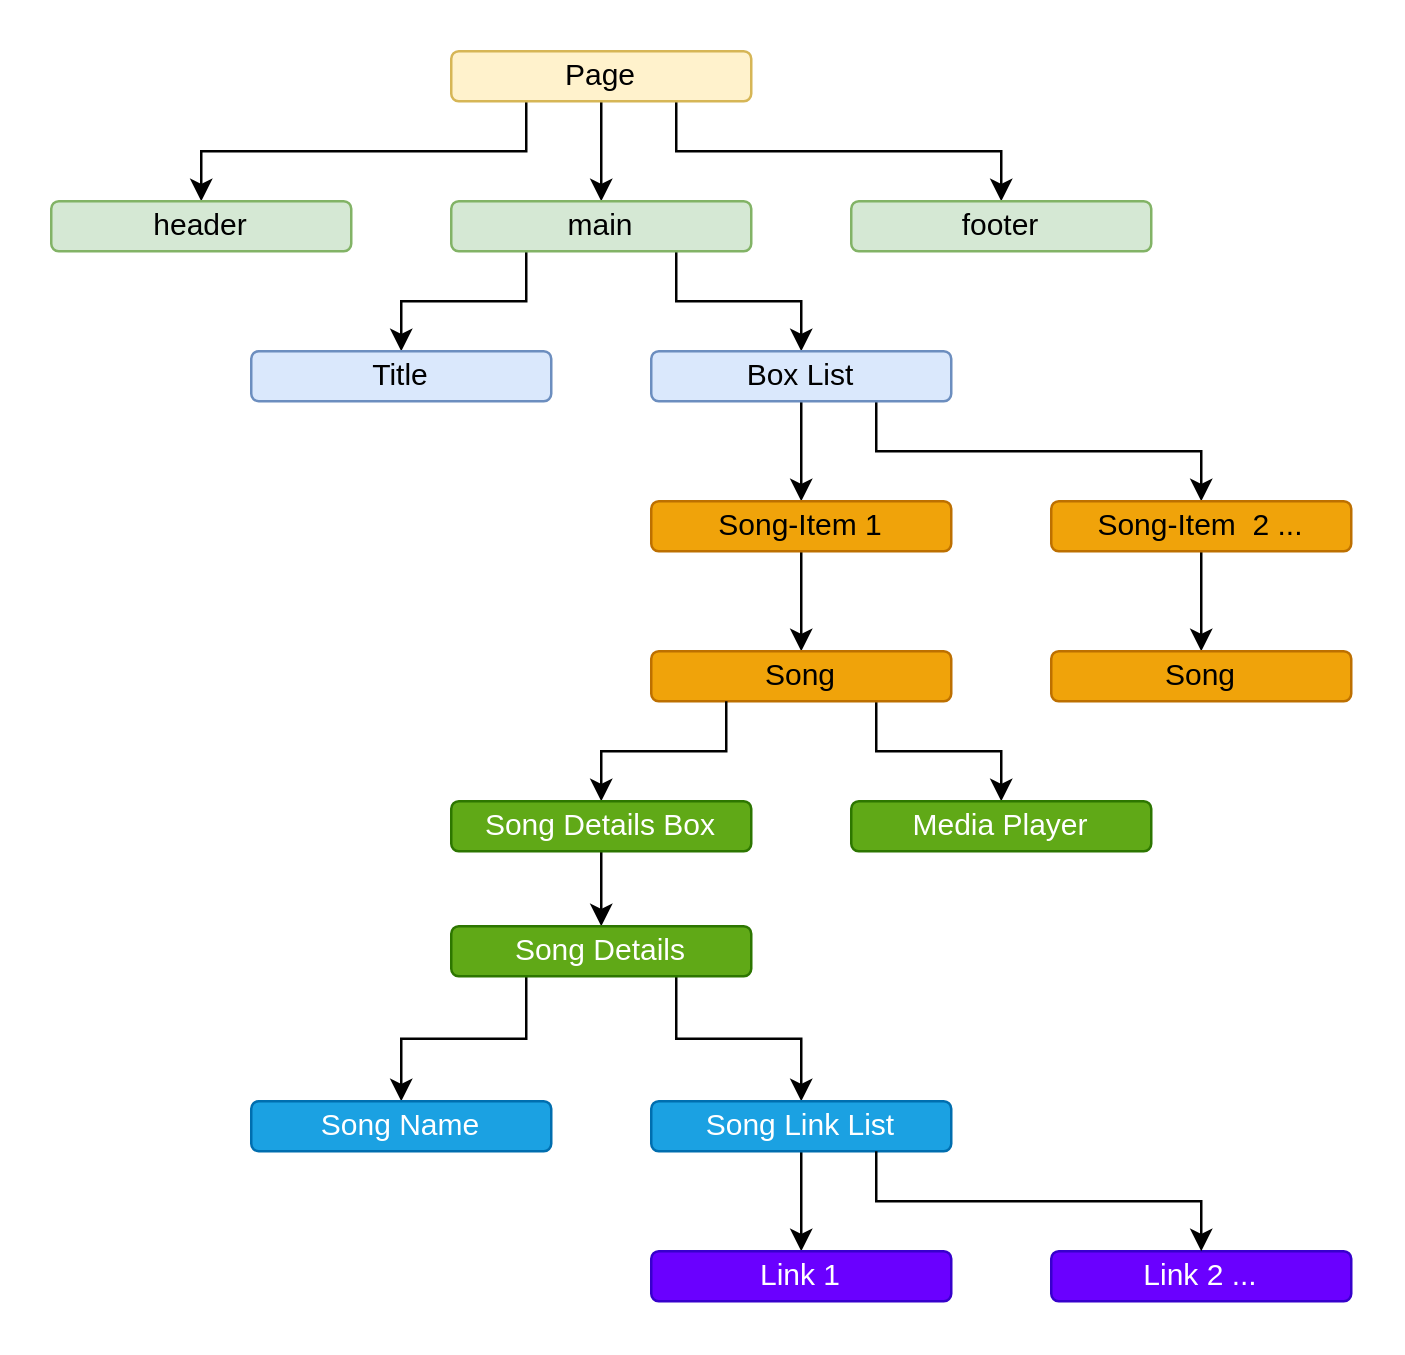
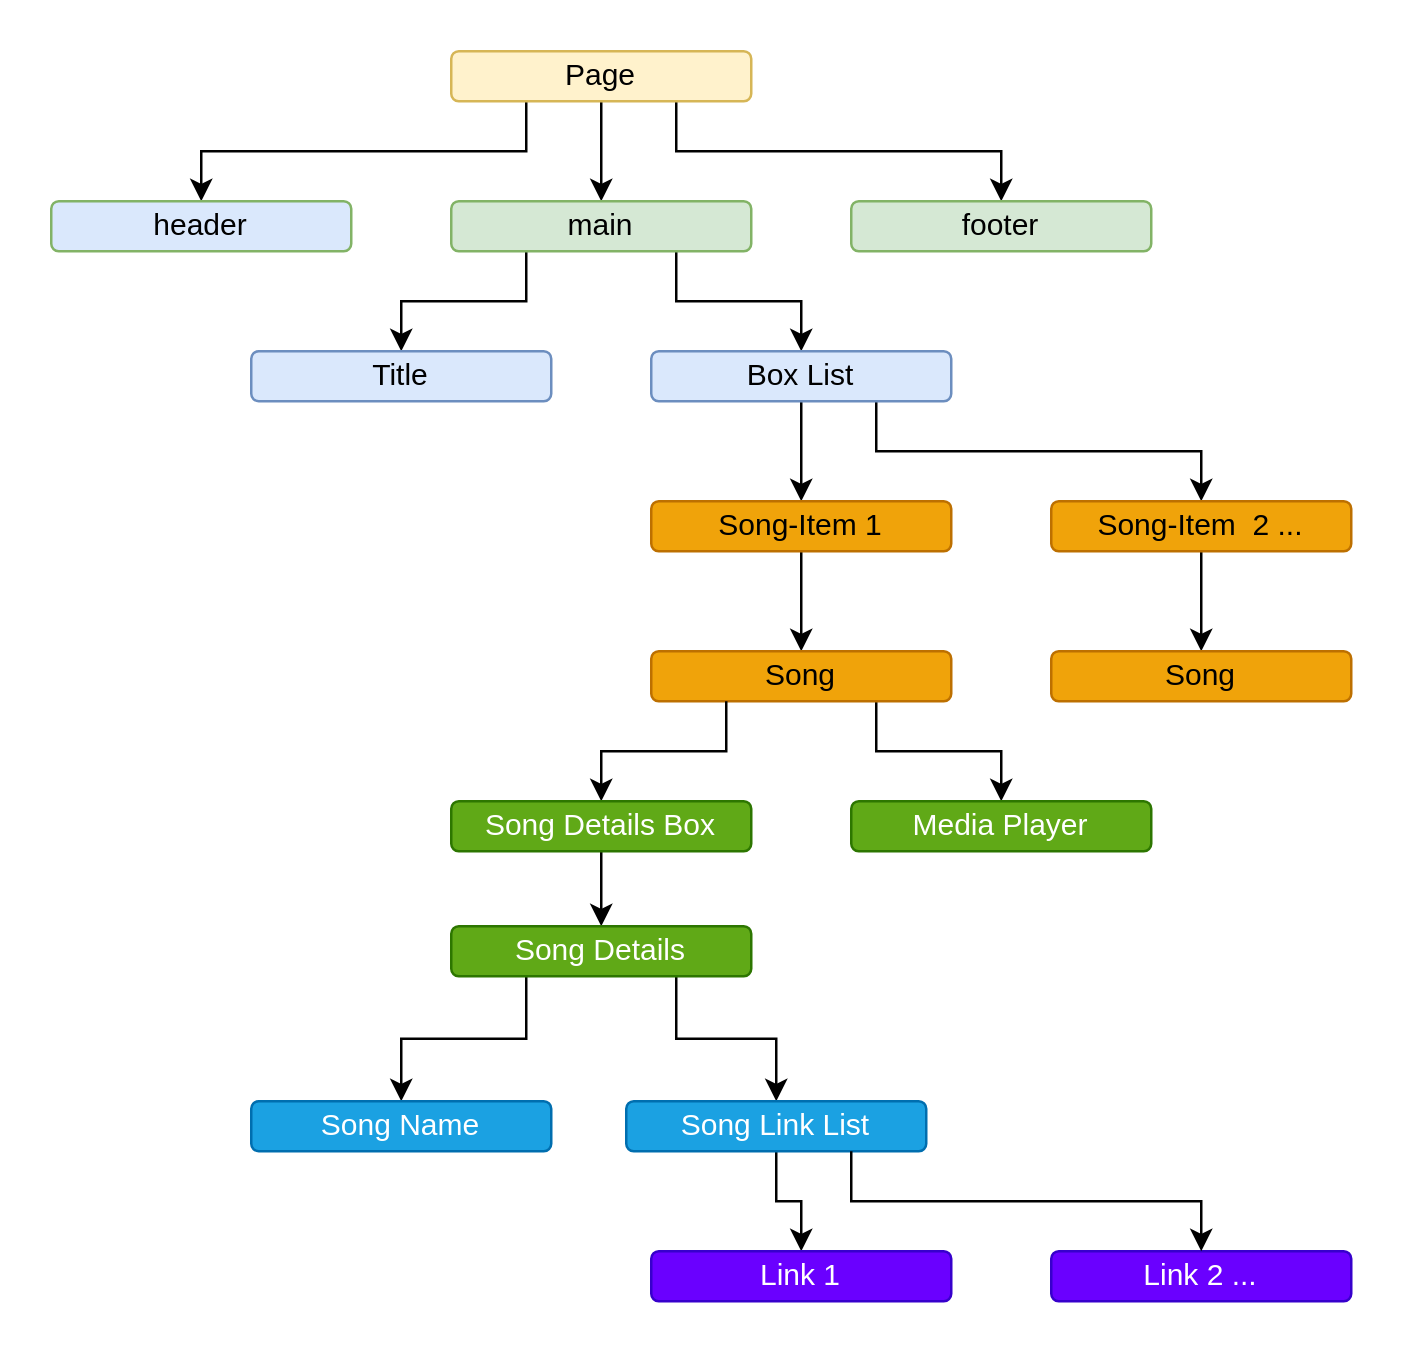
- <mxCell id="6" value="header" style="rounded=1;whiteSpace=wrap;html=1;fillColor=#d5e8d4;strokeColor=#82b366;" parent="1" vertex="1"><mxGeometry x="20" y="80" width="120" height="20" as="geometry" /></mxCell>
+ <mxCell id="6" value="header" style="rounded=1;whiteSpace=wrap;html=1;fillColor=#dae8fc;strokeColor=#82b366;" parent="1" vertex="1"><mxGeometry x="20" y="80" width="120" height="20" as="geometry" /></mxCell>
- <mxCell id="27" value="Song Link List" style="rounded=1;whiteSpace=wrap;html=1;fillColor=#1ba1e2;fontColor=#ffffff;strokeColor=#006EAF;" parent="1" vertex="1"><mxGeometry x="260" y="440" width="120" height="20" as="geometry" /></mxCell>
+ <mxCell id="27" value="Song Link List" style="rounded=1;whiteSpace=wrap;html=1;fillColor=#1ba1e2;fontColor=#ffffff;strokeColor=#006EAF;" parent="1" vertex="1"><mxGeometry x="250" y="440" width="120" height="20" as="geometry" /></mxCell>
